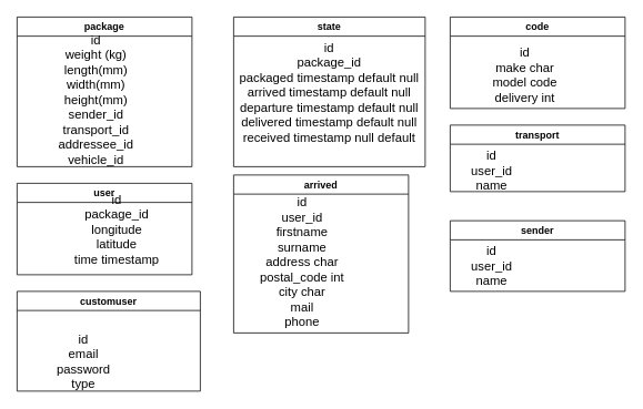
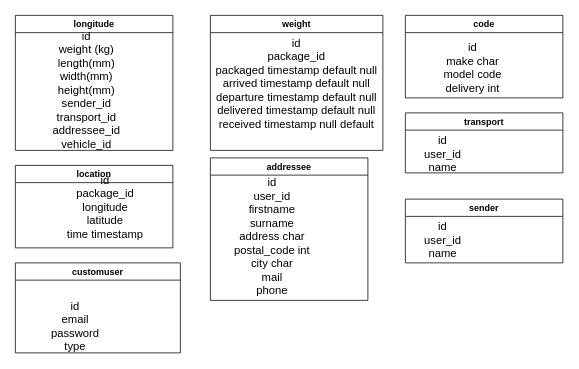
- <mxCell id="2" value="package" style="swimlane;whiteSpace=wrap;html=1;" parent="1" vertex="1"><mxGeometry x="20" y="20" width="210" height="180" as="geometry" /></mxCell>
+ <mxCell id="2" value="longitude" style="swimlane;whiteSpace=wrap;html=1;" parent="1" vertex="1"><mxGeometry x="20" y="20" width="210" height="180" as="geometry" /></mxCell>
- <mxCell id="4" value="state" style="swimlane;whiteSpace=wrap;html=1;" parent="1" vertex="1"><mxGeometry x="280" y="20" width="230" height="180" as="geometry" /></mxCell>
+ <mxCell id="4" value="weight" style="swimlane;whiteSpace=wrap;html=1;" parent="1" vertex="1"><mxGeometry x="280" y="20" width="230" height="180" as="geometry" /></mxCell>
- <mxCell id="10" value="arrived" style="swimlane;whiteSpace=wrap;html=1;" parent="1" vertex="1"><mxGeometry x="280" y="210" width="210" height="190" as="geometry" /></mxCell>
+ <mxCell id="10" value="addressee" style="swimlane;whiteSpace=wrap;html=1;" parent="1" vertex="1"><mxGeometry x="280" y="210" width="210" height="190" as="geometry" /></mxCell>
- <mxCell id="6" value="user" style="swimlane;whiteSpace=wrap;html=1;" parent="1" vertex="1"><mxGeometry x="20" y="220" width="210" height="110" as="geometry" /></mxCell>
+ <mxCell id="6" value="location" style="swimlane;whiteSpace=wrap;html=1;" parent="1" vertex="1"><mxGeometry x="20" y="220" width="210" height="110" as="geometry" /></mxCell>
